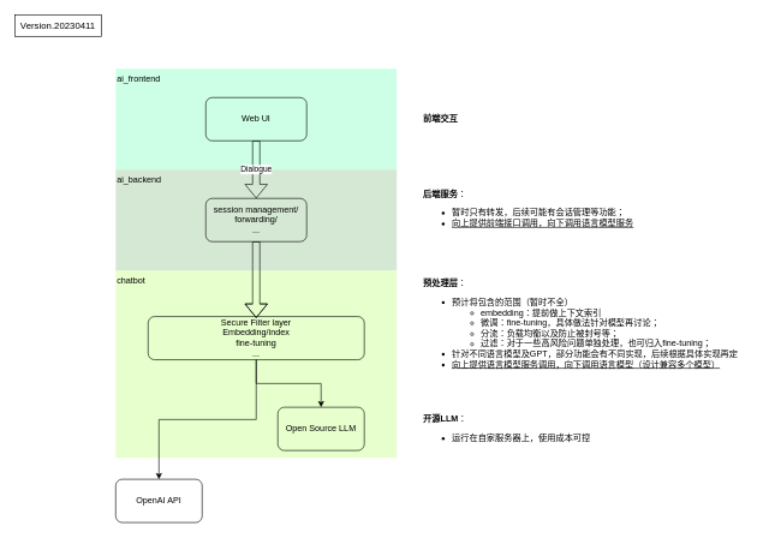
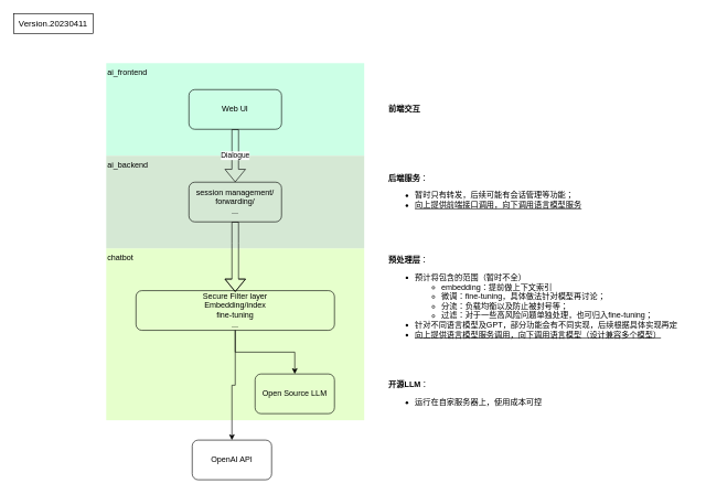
- <mxCell id="14" value="OpenAI API" style="rounded=1;whiteSpace=wrap;html=1;fillColor=none;" vertex="1" parent="1"><mxGeometry x="160" y="665" width="120" height="60" as="geometry" /></mxCell>
+ <mxCell id="14" value="OpenAI API" style="rounded=1;whiteSpace=wrap;html=1;fillColor=none;" vertex="1" parent="1"><mxGeometry x="290" y="665" width="120" height="60" as="geometry" /></mxCell>
